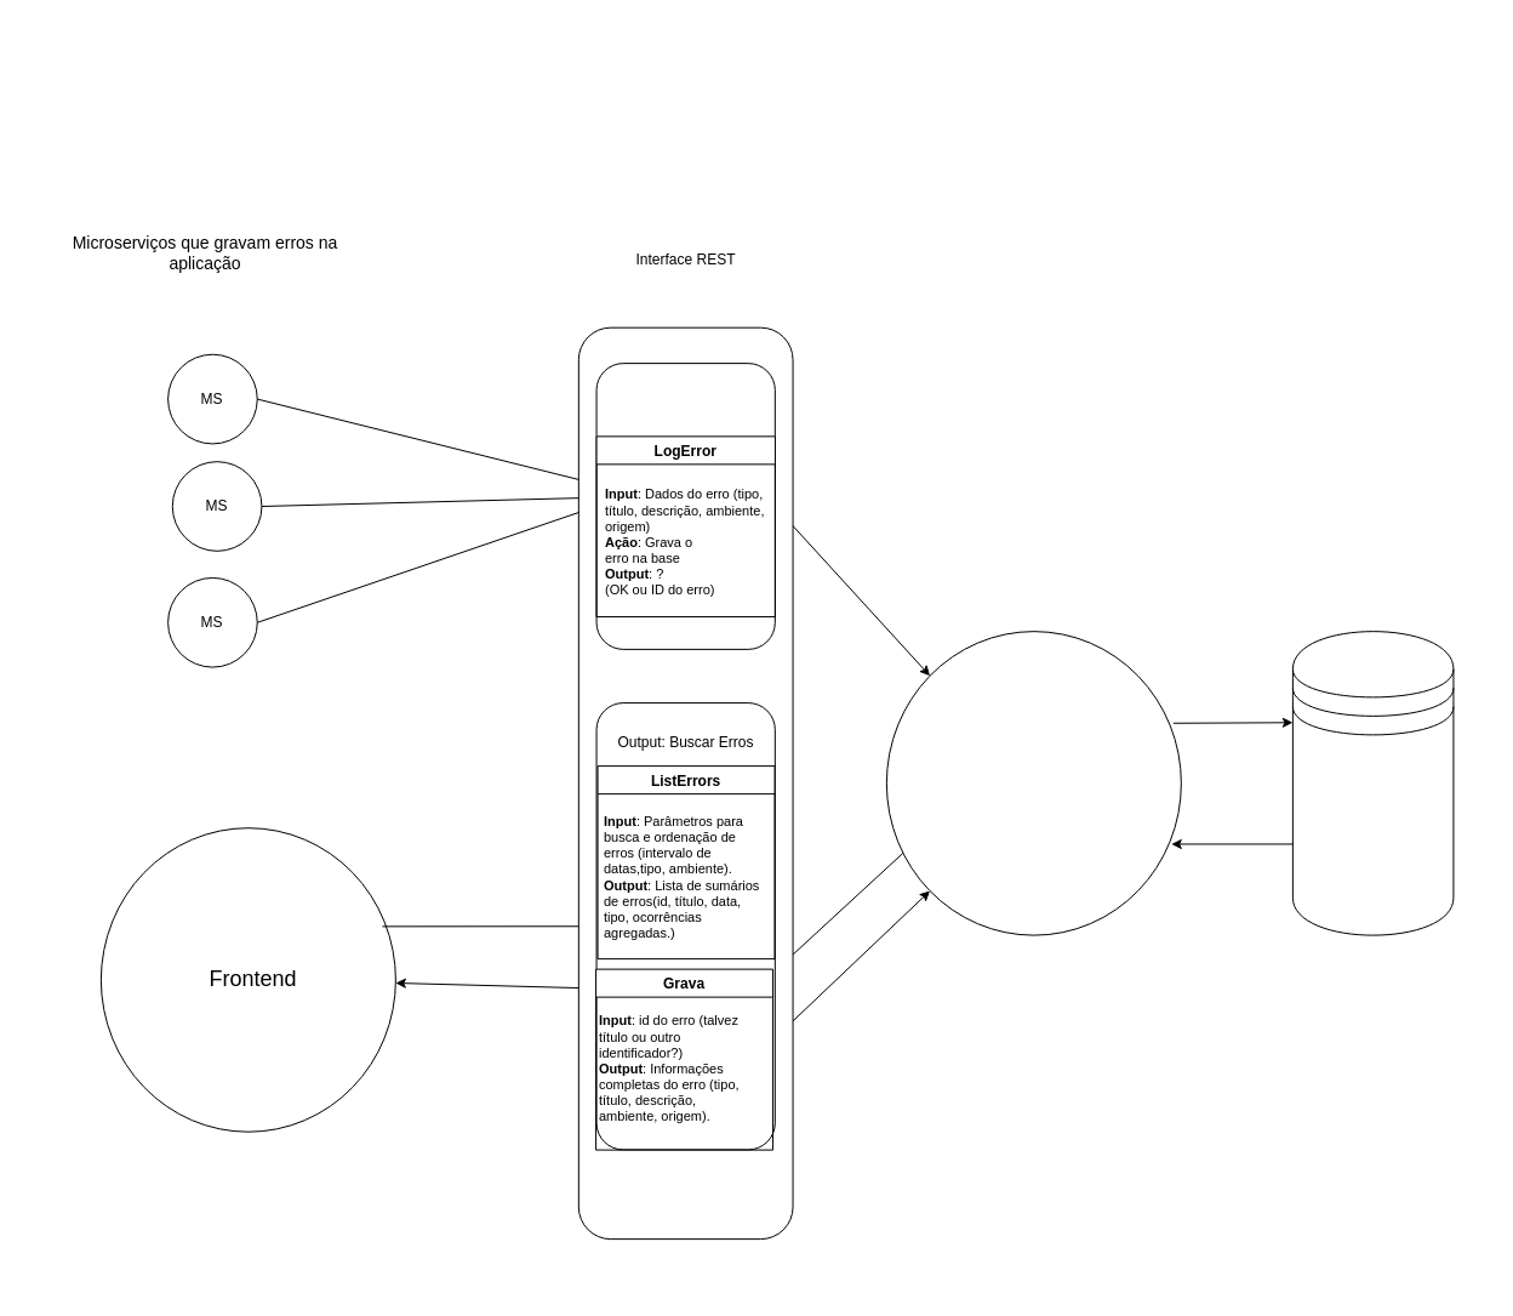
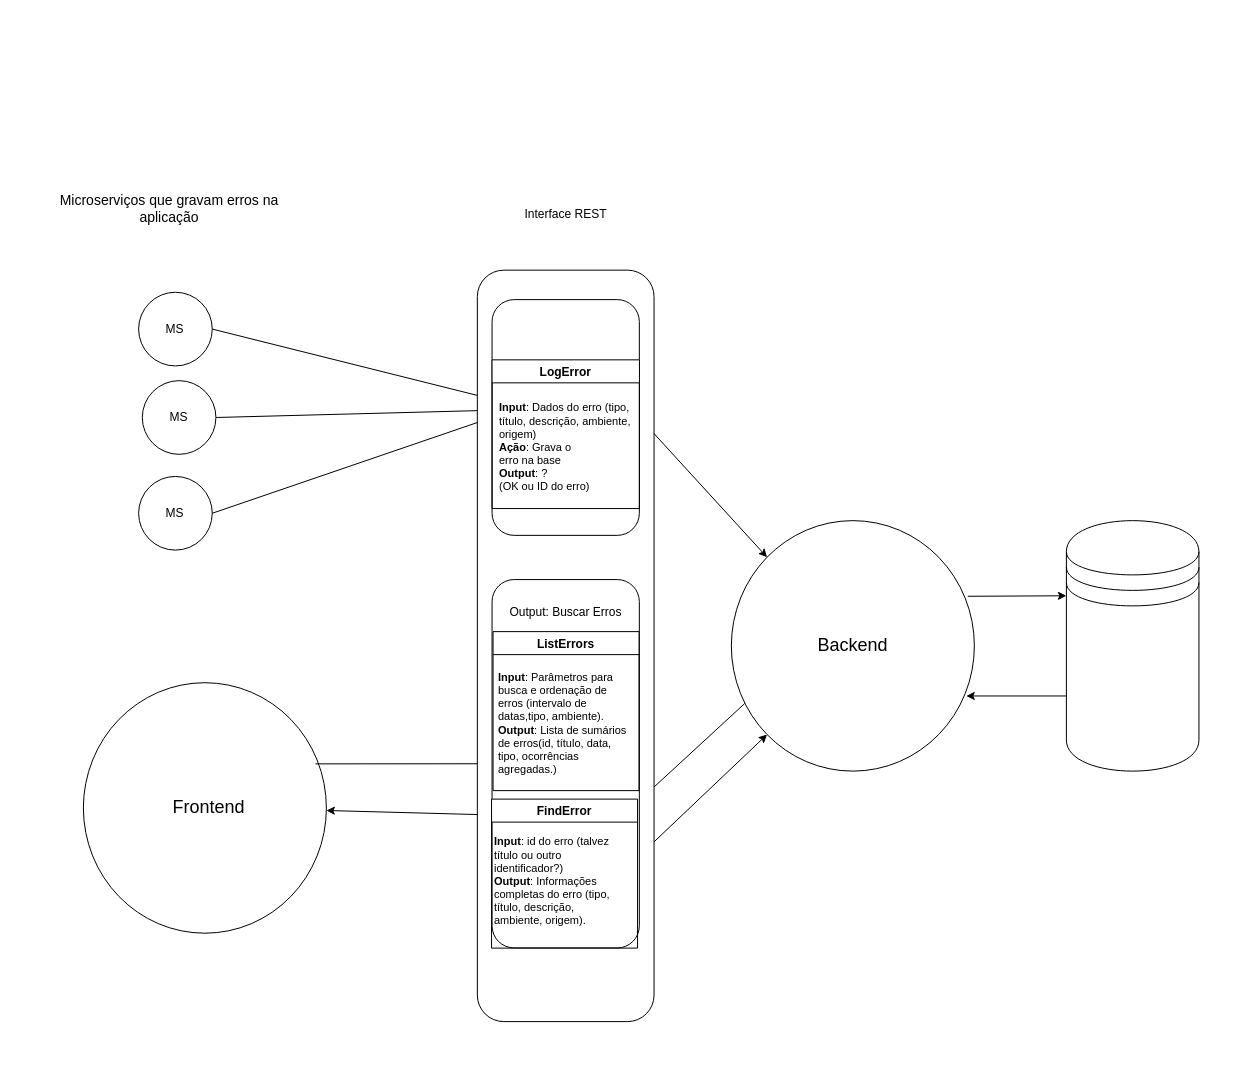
+ <mxCell id="38" value="&lt;font style=&quot;font-size: 18px&quot;&gt;Backend&lt;/font&gt;" style="text;html=1;strokeColor=none;fillColor=none;align=center;verticalAlign=middle;whiteSpace=wrap;rounded=0;" vertex="1" parent="36"><mxGeometry x="33.135" y="110.507" width="176.721" height="29.468" as="geometry" /></mxCell>
- <mxCell id="56" value="Grava" style="swimlane;" vertex="1" parent="49"><mxGeometry x="-0.5" y="499.5" width="146" height="149" as="geometry" /></mxCell>
+ <mxCell id="56" value="FindError" style="swimlane;" vertex="1" parent="49"><mxGeometry x="-0.5" y="499.5" width="146" height="149" as="geometry" /></mxCell>
